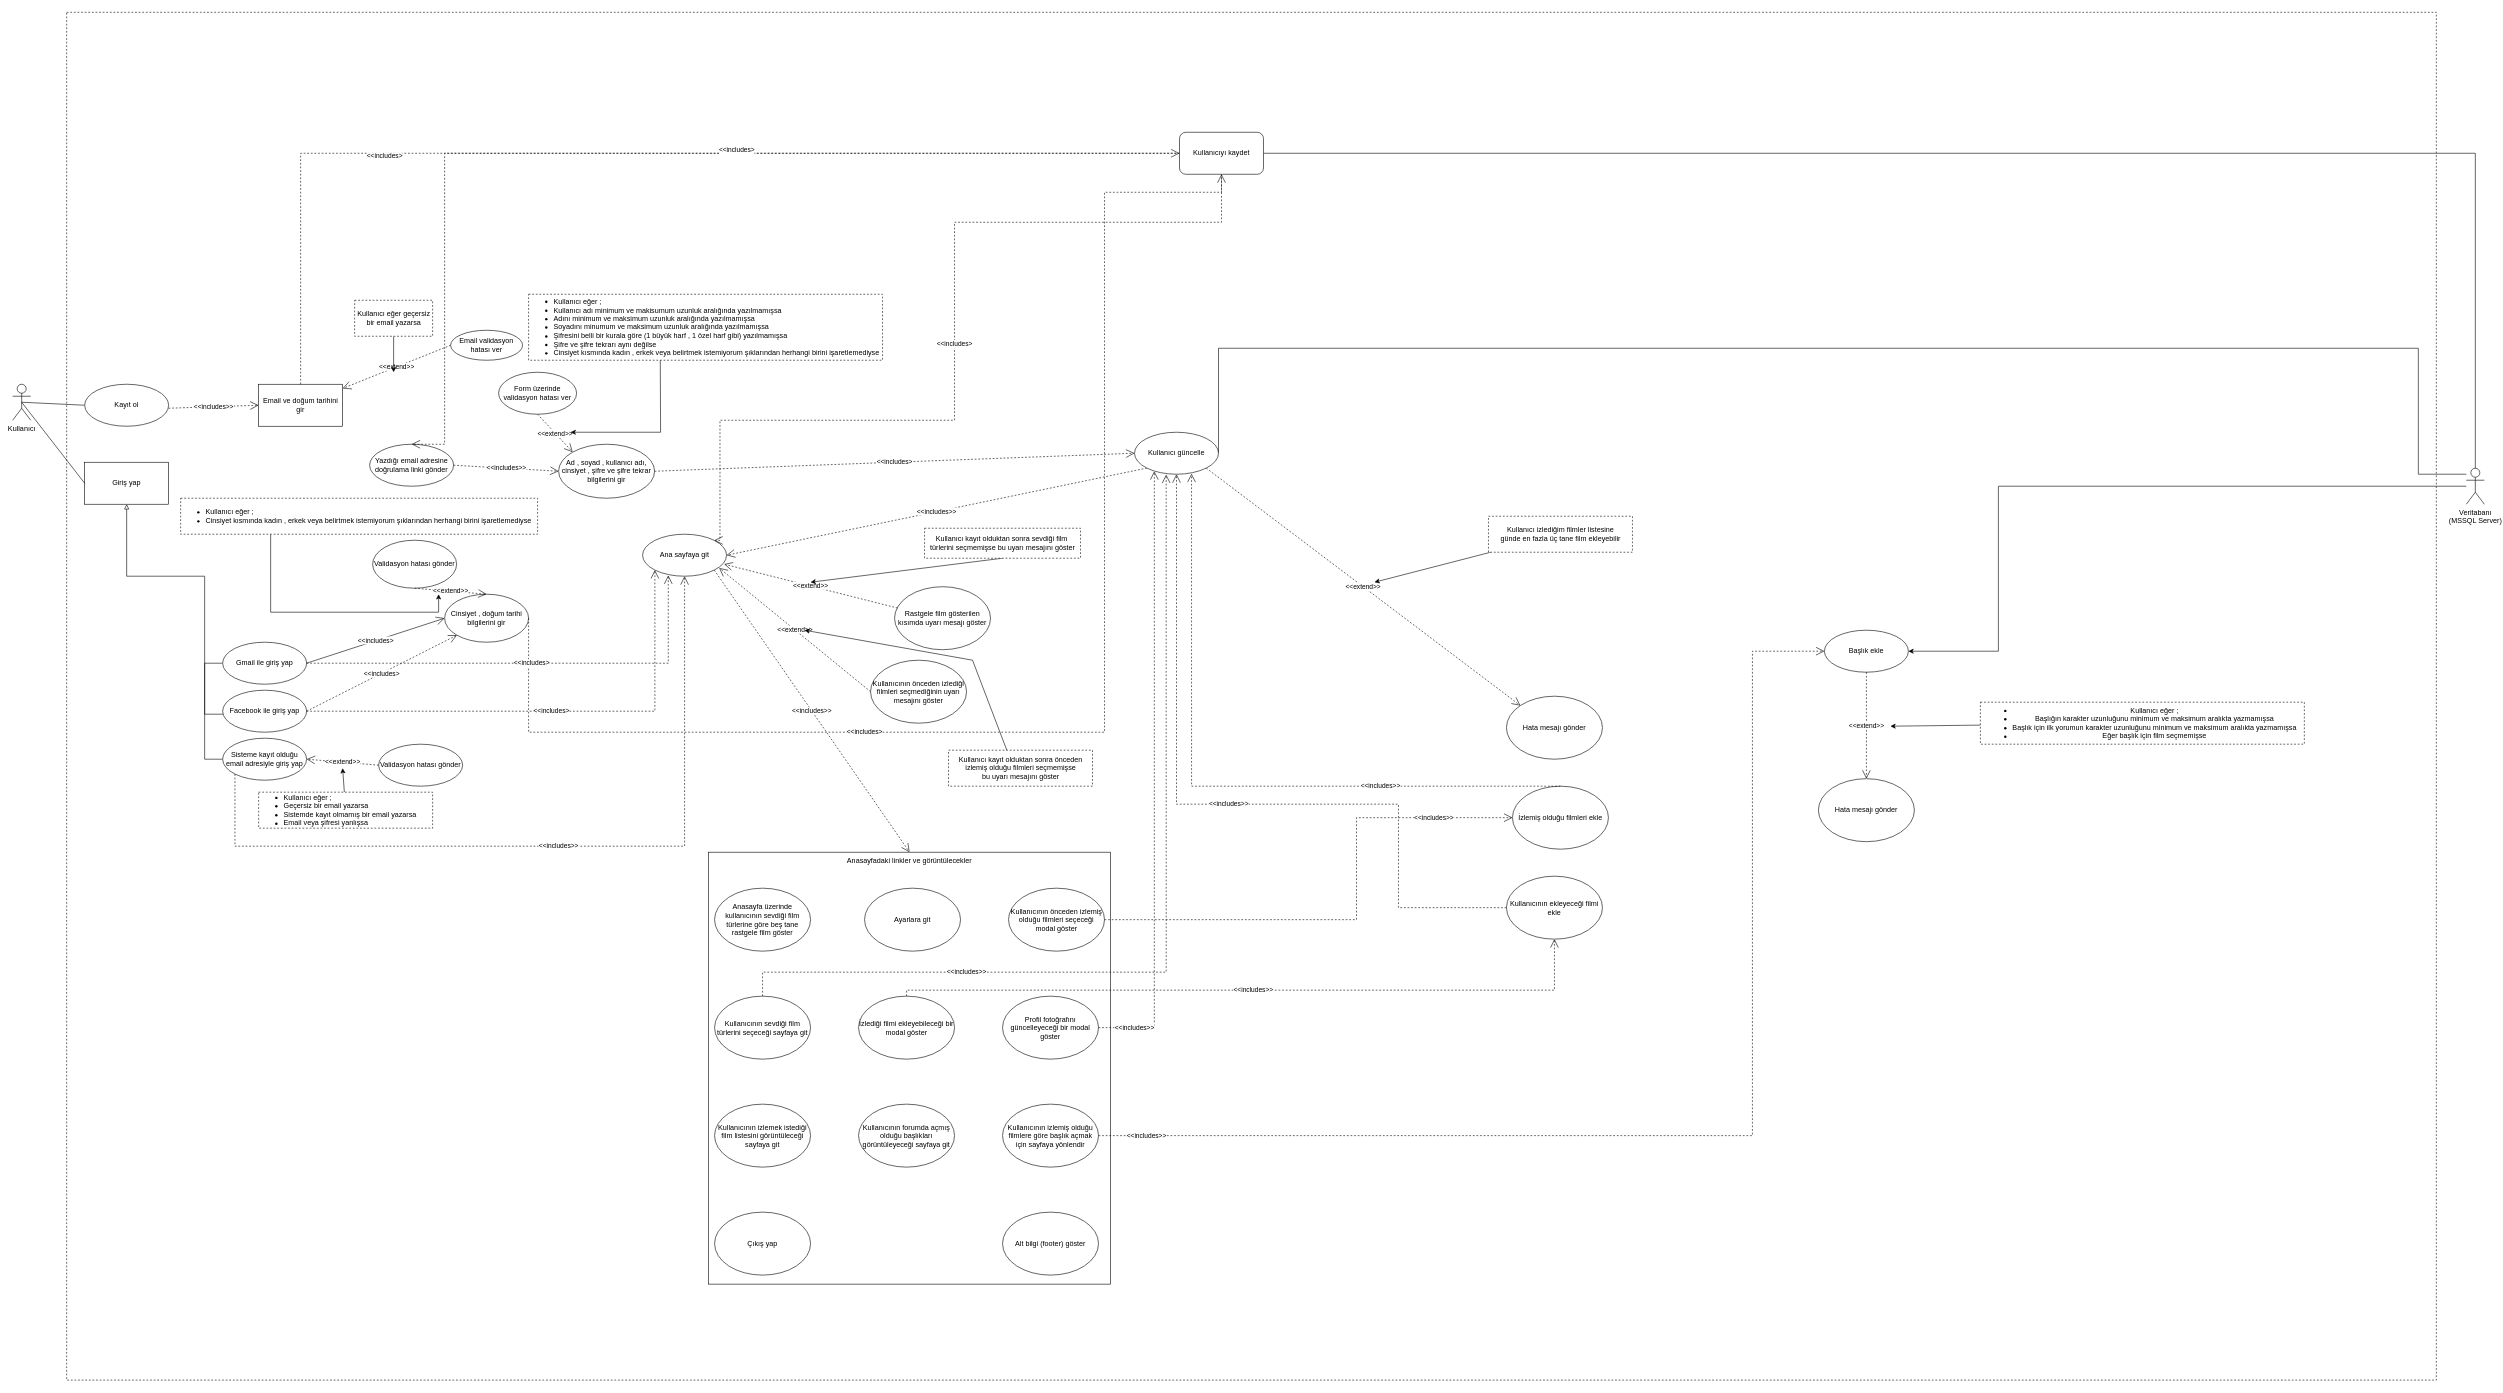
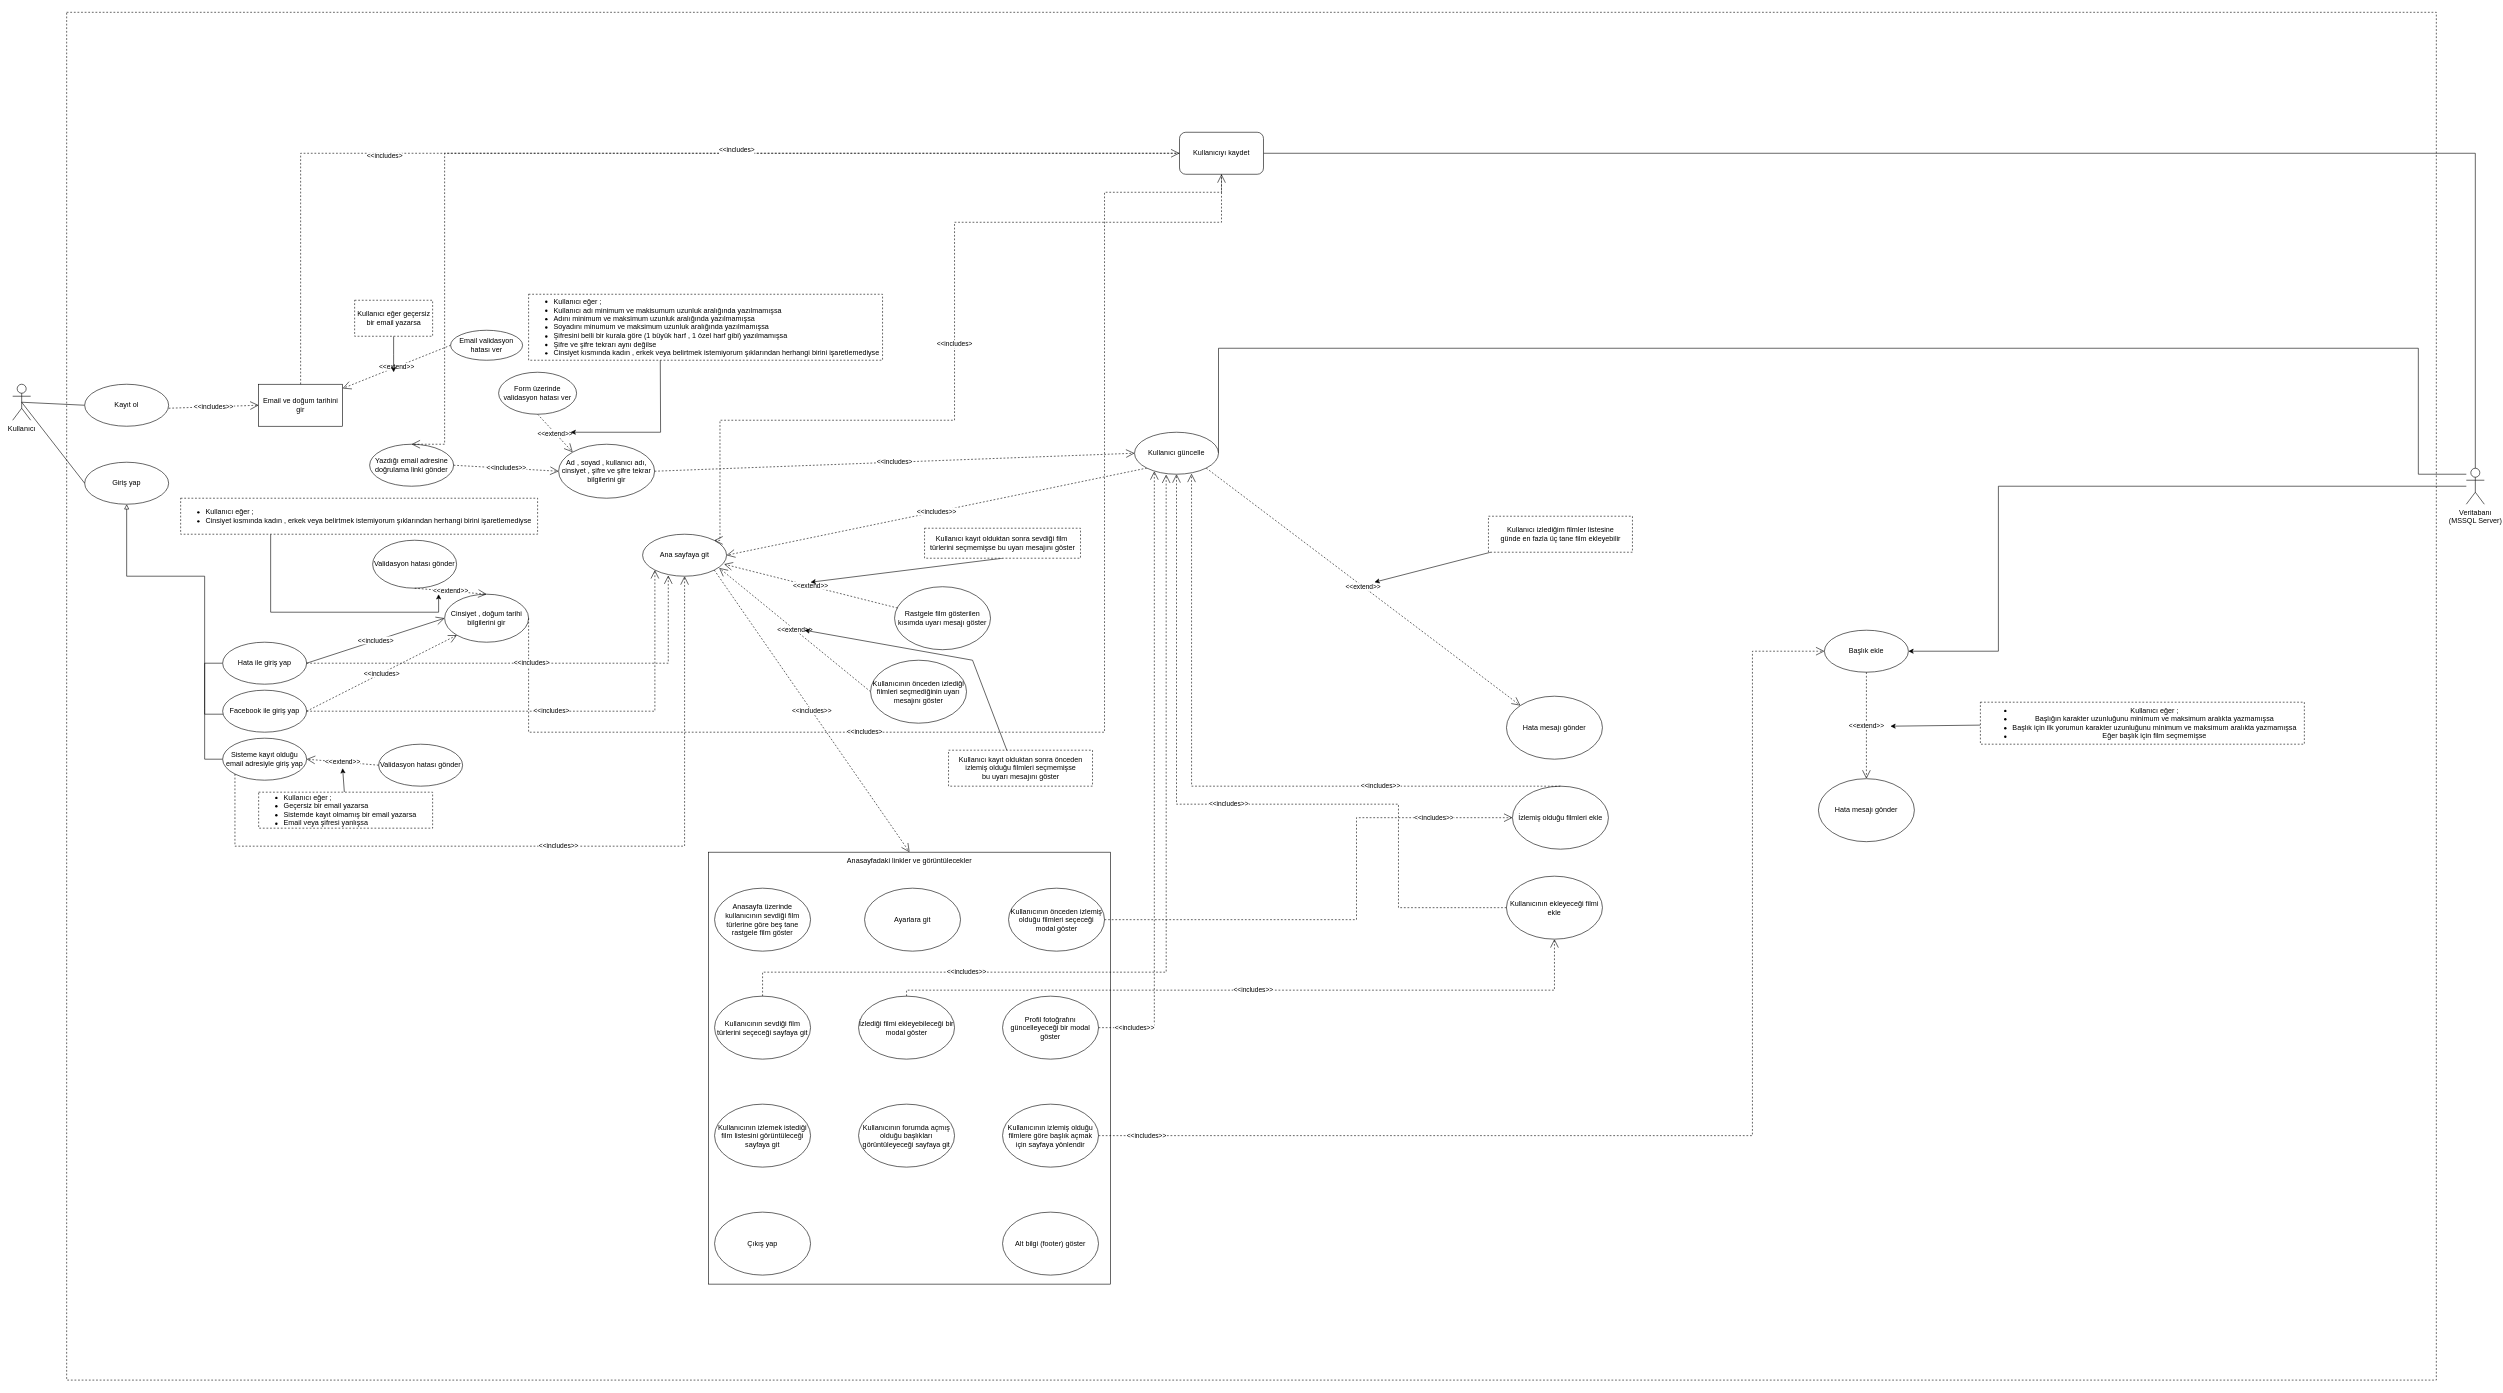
- <mxCell id="22" value="Giriş yap" style="whiteSpace=wrap;html=1;rounded=0;" parent="1" vertex="1"><mxGeometry x="140" y="770" width="140" height="70" as="geometry" /></mxCell>
+ <mxCell id="22" value="Giriş yap" style="ellipse;whiteSpace=wrap;html=1;" parent="1" vertex="1"><mxGeometry x="140" y="770" width="140" height="70" as="geometry" /></mxCell>
- <mxCell id="24" value="Gmail ile giriş yap" style="ellipse;whiteSpace=wrap;html=1;" parent="1" vertex="1"><mxGeometry x="370" y="1070" width="140" height="70" as="geometry" /></mxCell>
+ <mxCell id="24" value="Hata ile giriş yap" style="ellipse;whiteSpace=wrap;html=1;" parent="1" vertex="1"><mxGeometry x="370" y="1070" width="140" height="70" as="geometry" /></mxCell>
